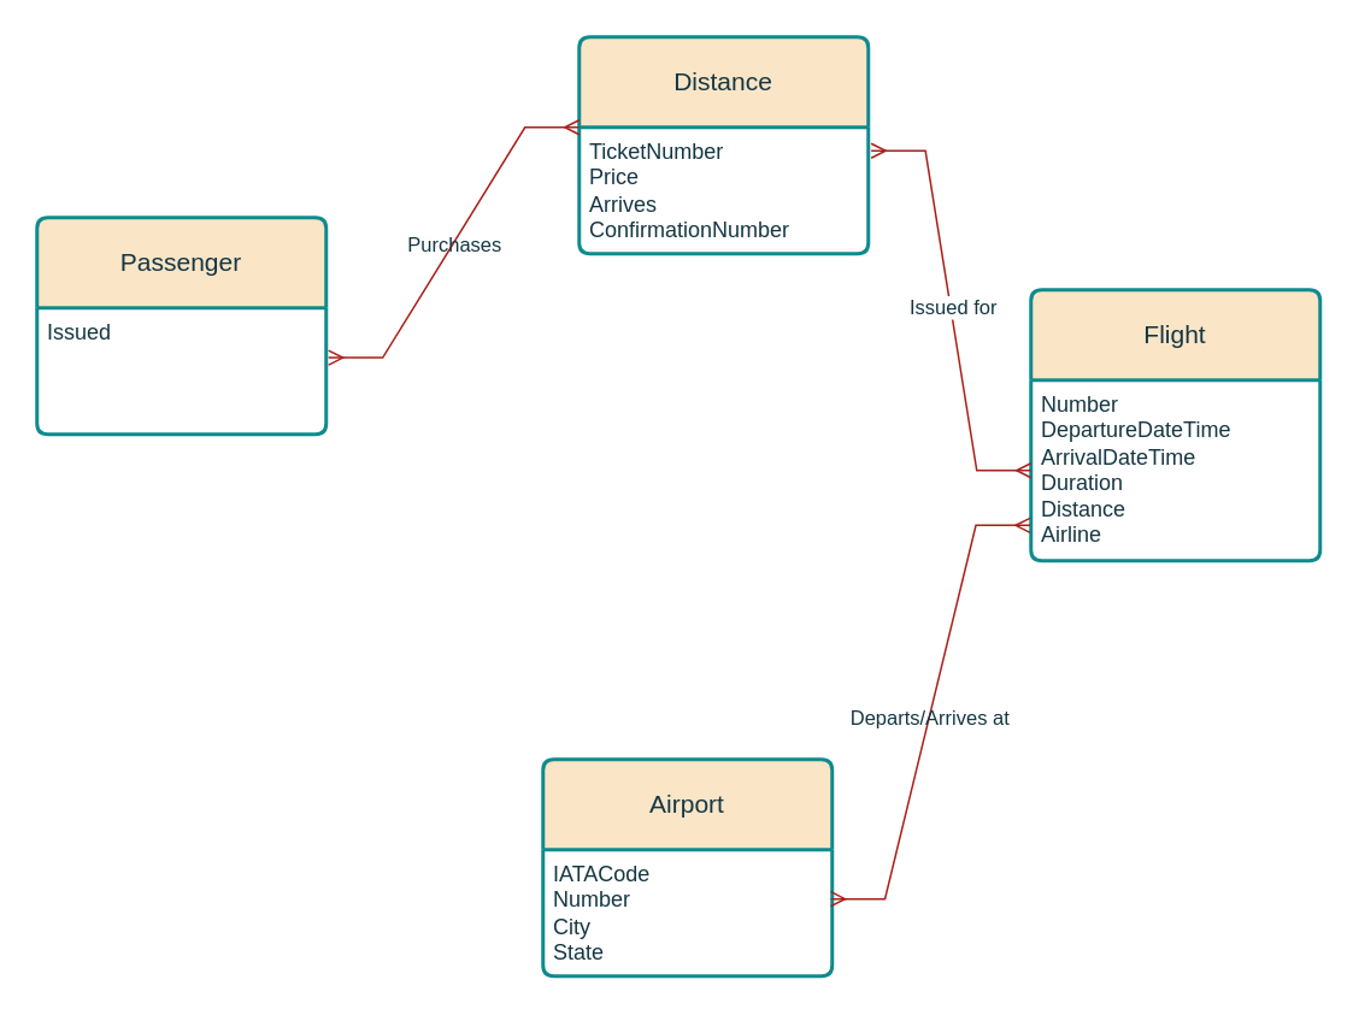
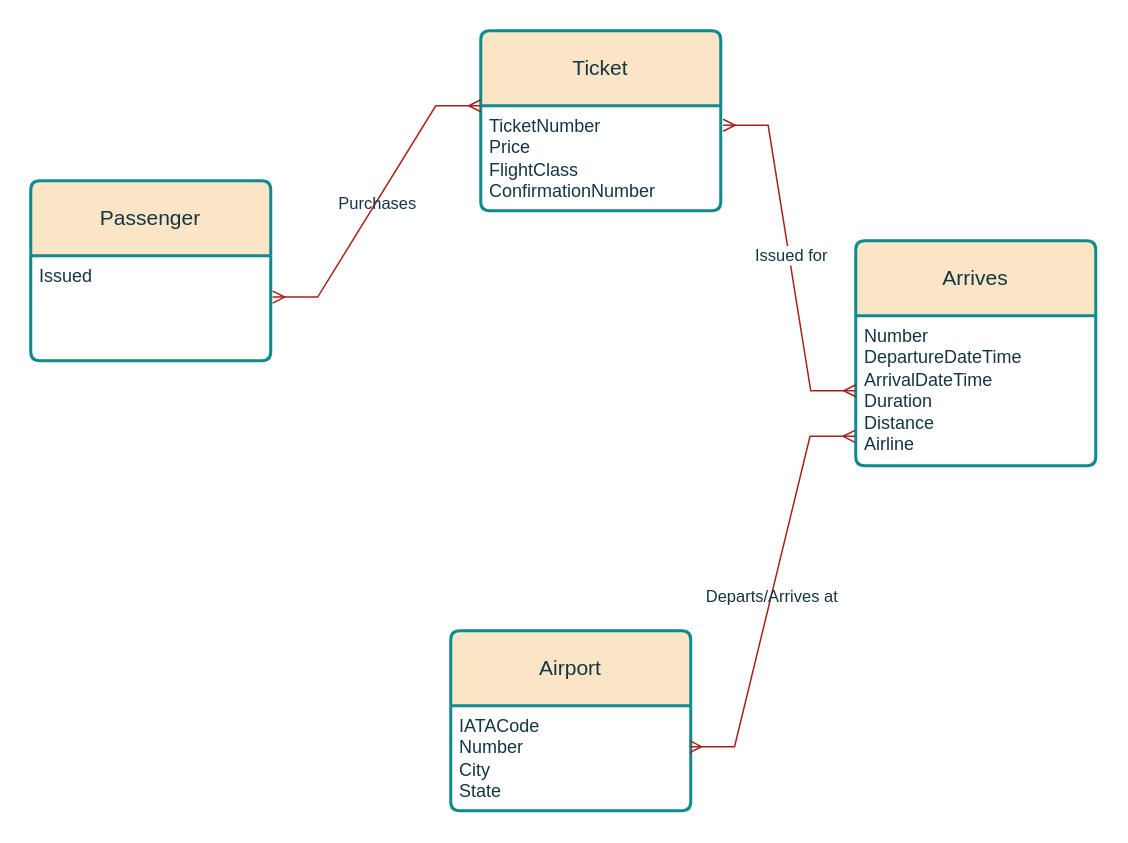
- <mxCell id="2" value="Distance" style="swimlane;childLayout=stackLayout;horizontal=1;startSize=50;horizontalStack=0;rounded=1;fontSize=14;fontStyle=0;strokeWidth=2;resizeParent=0;resizeLast=1;shadow=0;dashed=0;align=center;arcSize=4;whiteSpace=wrap;html=1;labelBackgroundColor=none;fillColor=#FAE5C7;strokeColor=#0F8B8D;fontColor=#143642;" vertex="1" parent="1"><mxGeometry x="320" y="20" width="160" height="120" as="geometry" /></mxCell>
+ <mxCell id="2" value="Ticket" style="swimlane;childLayout=stackLayout;horizontal=1;startSize=50;horizontalStack=0;rounded=1;fontSize=14;fontStyle=0;strokeWidth=2;resizeParent=0;resizeLast=1;shadow=0;dashed=0;align=center;arcSize=4;whiteSpace=wrap;html=1;labelBackgroundColor=none;fillColor=#FAE5C7;strokeColor=#0F8B8D;fontColor=#143642;" vertex="1" parent="1"><mxGeometry x="320" y="20" width="160" height="120" as="geometry" /></mxCell>
- <mxCell id="3" value="TicketNumber&lt;div&gt;Price&lt;/div&gt;&lt;div&gt;Arrives&lt;/div&gt;&lt;div&gt;ConfirmationNumber&lt;/div&gt;" style="align=left;strokeColor=none;fillColor=none;spacingLeft=4;fontSize=12;verticalAlign=top;resizable=0;rotatable=0;part=1;html=1;labelBackgroundColor=none;fontColor=#143642;" vertex="1" parent="2"><mxGeometry y="50" width="160" height="70" as="geometry" /></mxCell>
+ <mxCell id="3" value="TicketNumber&lt;div&gt;Price&lt;/div&gt;&lt;div&gt;FlightClass&lt;/div&gt;&lt;div&gt;ConfirmationNumber&lt;/div&gt;" style="align=left;strokeColor=none;fillColor=none;spacingLeft=4;fontSize=12;verticalAlign=top;resizable=0;rotatable=0;part=1;html=1;labelBackgroundColor=none;fontColor=#143642;" vertex="1" parent="2"><mxGeometry y="50" width="160" height="70" as="geometry" /></mxCell>
- <mxCell id="4" value="Flight" style="swimlane;childLayout=stackLayout;horizontal=1;startSize=50;horizontalStack=0;rounded=1;fontSize=14;fontStyle=0;strokeWidth=2;resizeParent=0;resizeLast=1;shadow=0;dashed=0;align=center;arcSize=4;whiteSpace=wrap;html=1;labelBackgroundColor=none;fillColor=#FAE5C7;strokeColor=#0F8B8D;fontColor=#143642;" vertex="1" parent="1"><mxGeometry x="570" y="160" width="160" height="150" as="geometry" /></mxCell>
+ <mxCell id="4" value="Arrives" style="swimlane;childLayout=stackLayout;horizontal=1;startSize=50;horizontalStack=0;rounded=1;fontSize=14;fontStyle=0;strokeWidth=2;resizeParent=0;resizeLast=1;shadow=0;dashed=0;align=center;arcSize=4;whiteSpace=wrap;html=1;labelBackgroundColor=none;fillColor=#FAE5C7;strokeColor=#0F8B8D;fontColor=#143642;" vertex="1" parent="1"><mxGeometry x="570" y="160" width="160" height="150" as="geometry" /></mxCell>
